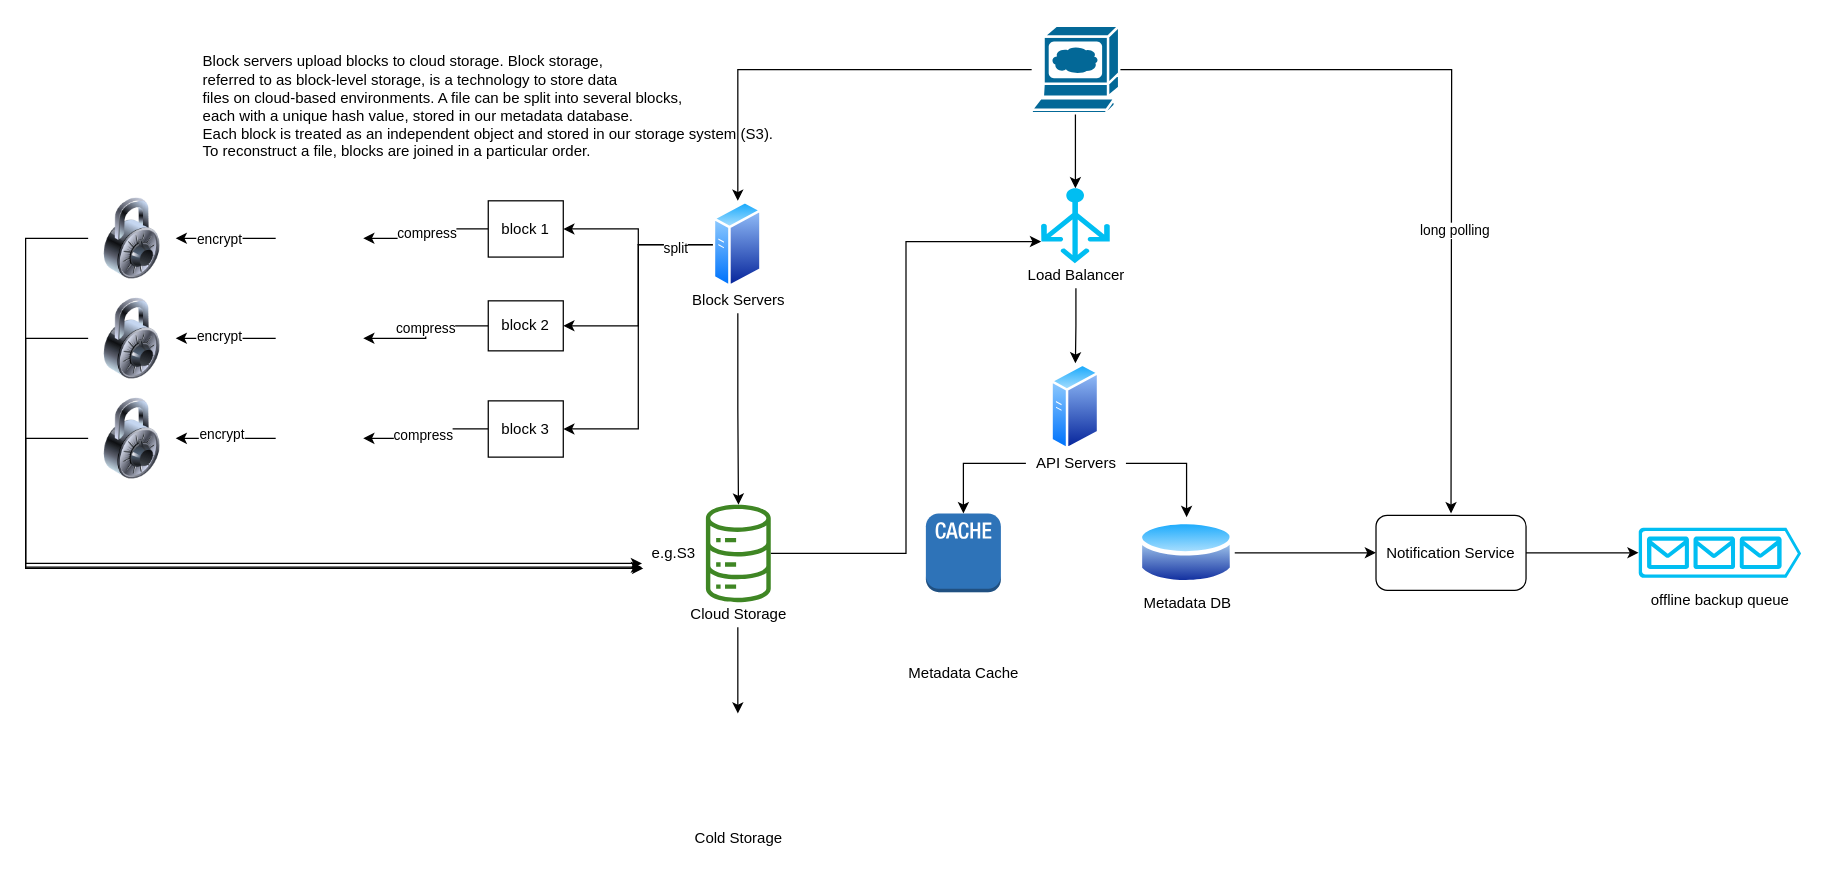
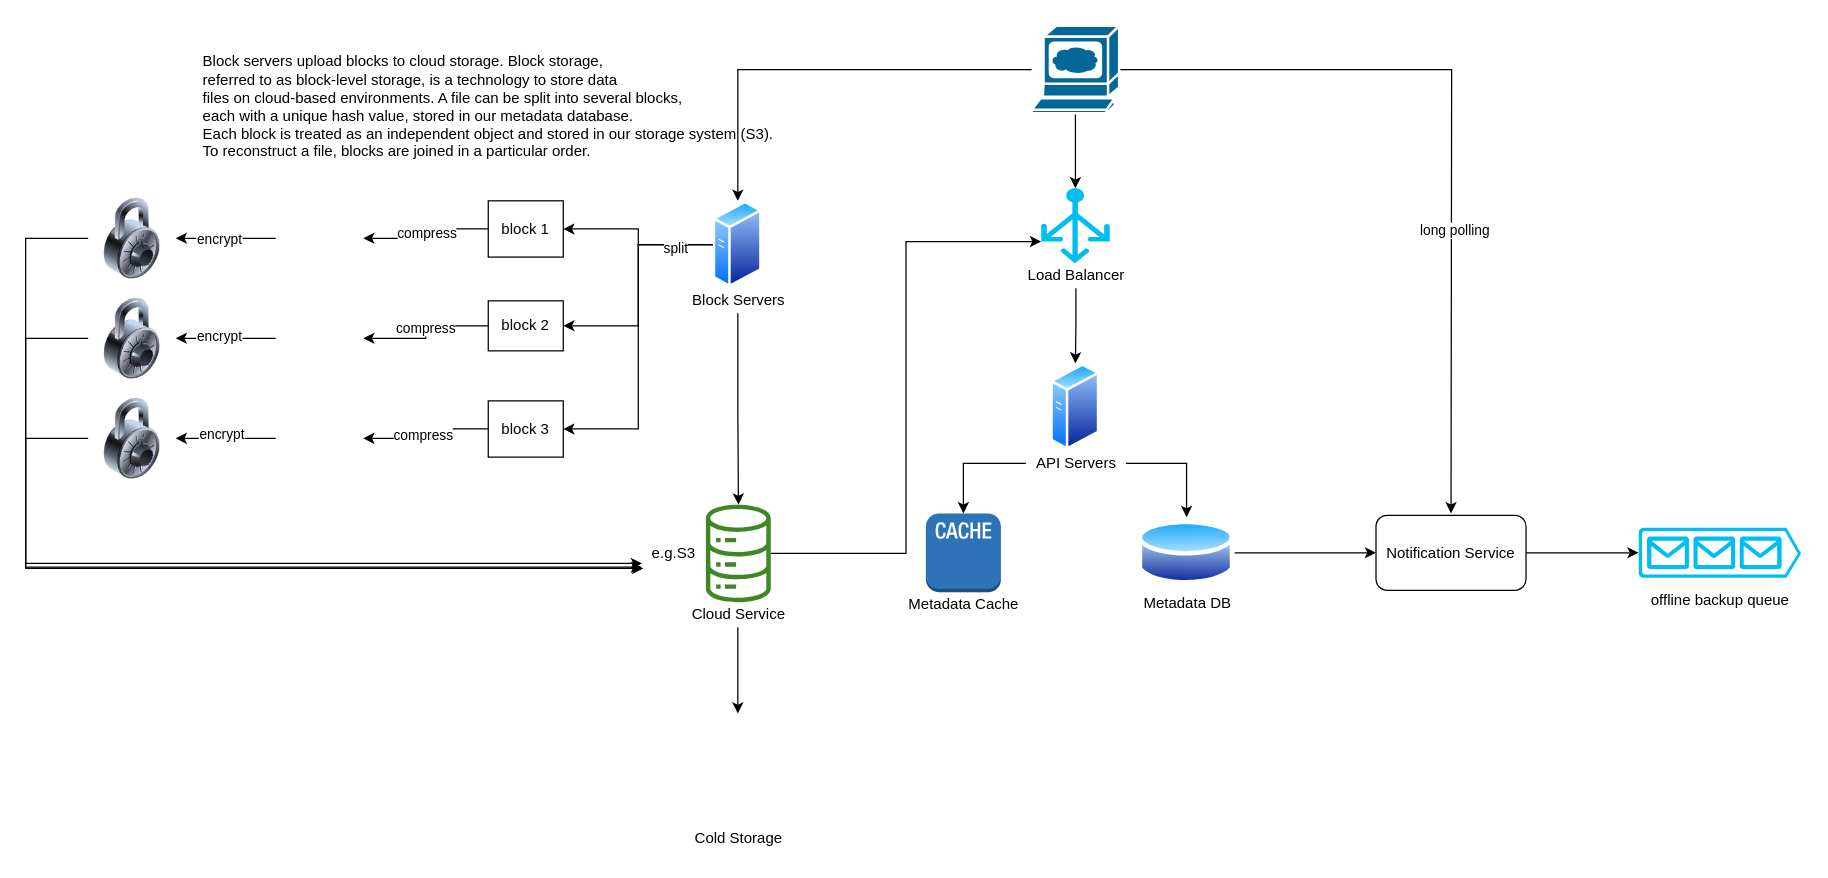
- <mxCell id="34" value="Cloud Storage" style="text;html=1;align=center;verticalAlign=middle;resizable=0;points=[];autosize=1;strokeColor=none;fillColor=none;" vertex="1" parent="1"><mxGeometry x="544.6" y="481" width="90" height="20" as="geometry" /></mxCell>
+ <mxCell id="34" value="Cloud Service" style="text;html=1;align=center;verticalAlign=middle;resizable=0;points=[];autosize=1;strokeColor=none;fillColor=none;" vertex="1" parent="1"><mxGeometry x="544.6" y="481" width="90" height="20" as="geometry" /></mxCell>
- <mxCell id="25" value="Metadata Cache" style="text;html=1;align=center;verticalAlign=middle;resizable=0;points=[];autosize=1;strokeColor=none;fillColor=none;" vertex="1" parent="1"><mxGeometry x="720" y="528" width="100" height="20" as="geometry" /></mxCell>
+ <mxCell id="25" value="Metadata Cache" style="text;html=1;align=center;verticalAlign=middle;resizable=0;points=[];autosize=1;strokeColor=none;fillColor=none;" vertex="1" parent="1"><mxGeometry x="720" y="473" width="100" height="20" as="geometry" /></mxCell>
